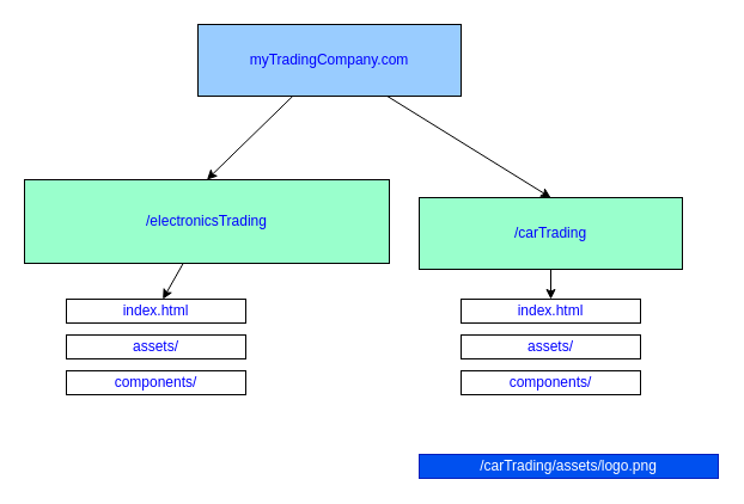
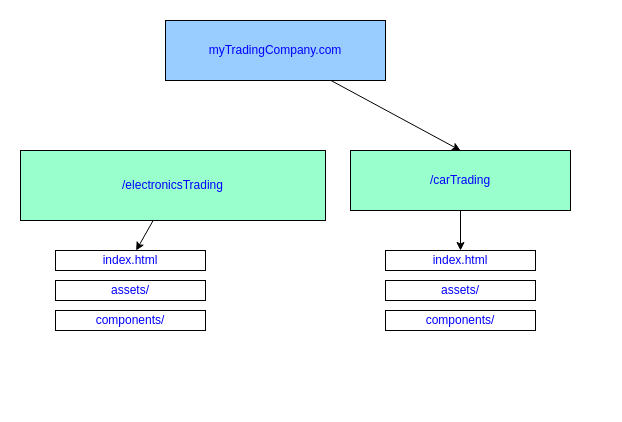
- <mxCell id="2" style="edgeStyle=none;html=1;entryX=0.5;entryY=0;entryDx=0;entryDy=0;fontColor=#0000FF;" parent="1" source="4" target="6" edge="1"><mxGeometry relative="1" as="geometry" /></mxCell>
- <mxCell id="8" value="&lt;font color=&quot;#0000ff&quot;&gt;/carTrading&lt;/font&gt;" style="rounded=0;whiteSpace=wrap;html=1;fillColor=#99FFCC;" parent="1" vertex="1"><mxGeometry x="350" y="165" width="220" height="60" as="geometry" /></mxCell>
+ <mxCell id="8" value="&lt;font color=&quot;#0000ff&quot;&gt;/carTrading&lt;/font&gt;" style="rounded=0;whiteSpace=wrap;html=1;fillColor=#99FFCC;" parent="1" vertex="1"><mxGeometry x="350" y="150" width="220" height="60" as="geometry" /></mxCell>
- <mxCell id="15" value="&lt;font&gt;/carTrading/assets/logo.png&lt;br&gt;&lt;/font&gt;" style="rounded=0;whiteSpace=wrap;html=1;fillColor=#0050ef;fontColor=#FFFFFF;strokeColor=#001DBC;" parent="1" vertex="1"><mxGeometry x="350" y="380" width="250" height="20" as="geometry" /></mxCell>
